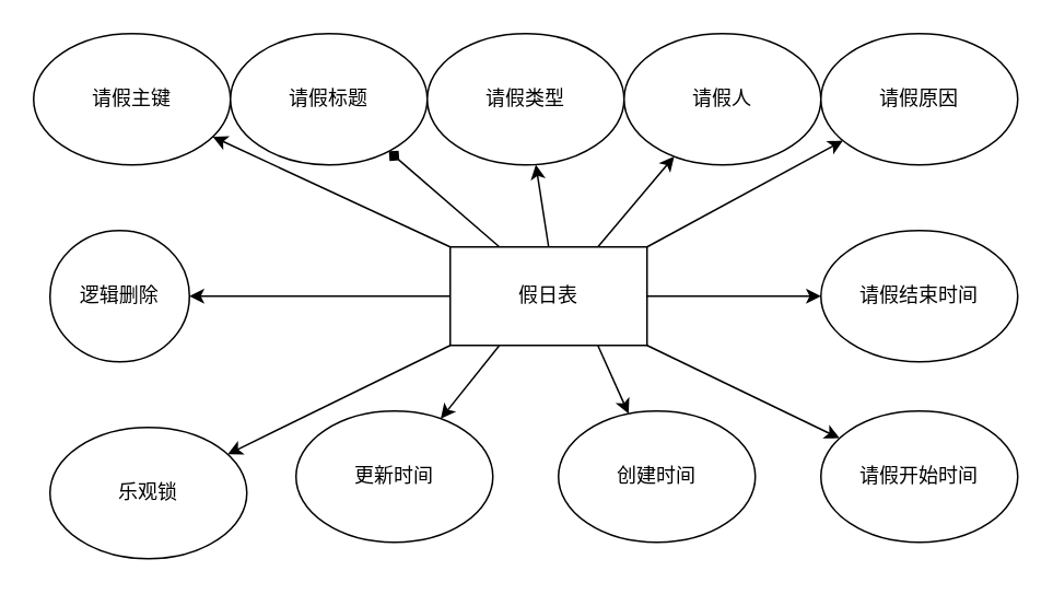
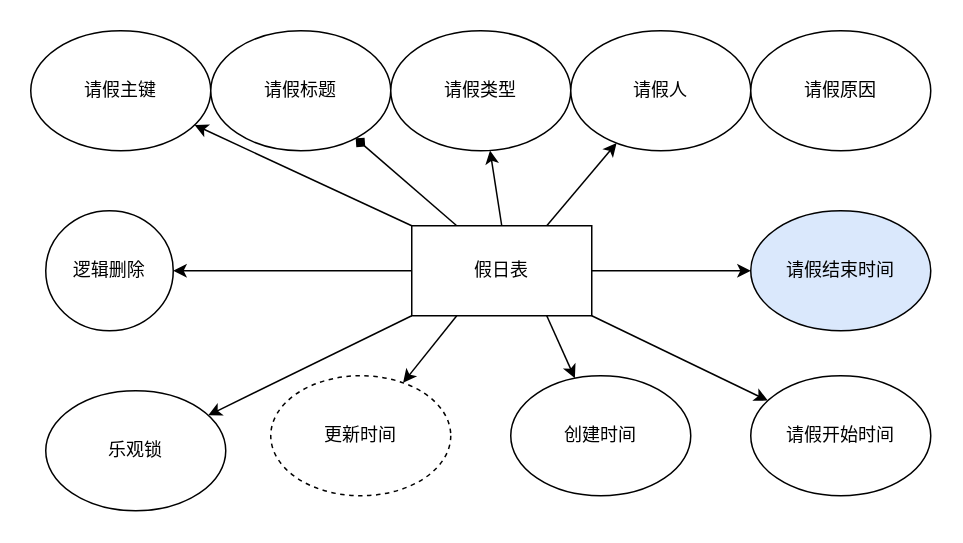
- <mxCell id="6" style="edgeStyle=none;html=1;exitX=1;exitY=0;exitDx=0;exitDy=0;" edge="1" parent="1" source="13" target="18"><mxGeometry relative="1" as="geometry" /></mxCell>
- <mxCell id="24" value="请假结束时间" style="ellipse;whiteSpace=wrap;html=1;" vertex="1" parent="1"><mxGeometry x="500" y="140" width="120" height="80" as="geometry" /></mxCell>
+ <mxCell id="24" value="请假结束时间" style="ellipse;whiteSpace=wrap;html=1;fillColor=#dae8fc;" vertex="1" parent="1"><mxGeometry x="500" y="140" width="120" height="80" as="geometry" /></mxCell>
- <mxCell id="21" value="更新时间" style="ellipse;whiteSpace=wrap;html=1;" vertex="1" parent="1"><mxGeometry x="180" y="250" width="120" height="80" as="geometry" /></mxCell>
+ <mxCell id="21" value="更新时间" style="ellipse;whiteSpace=wrap;html=1;dashed=1;" vertex="1" parent="1"><mxGeometry x="180" y="250" width="120" height="80" as="geometry" /></mxCell>
